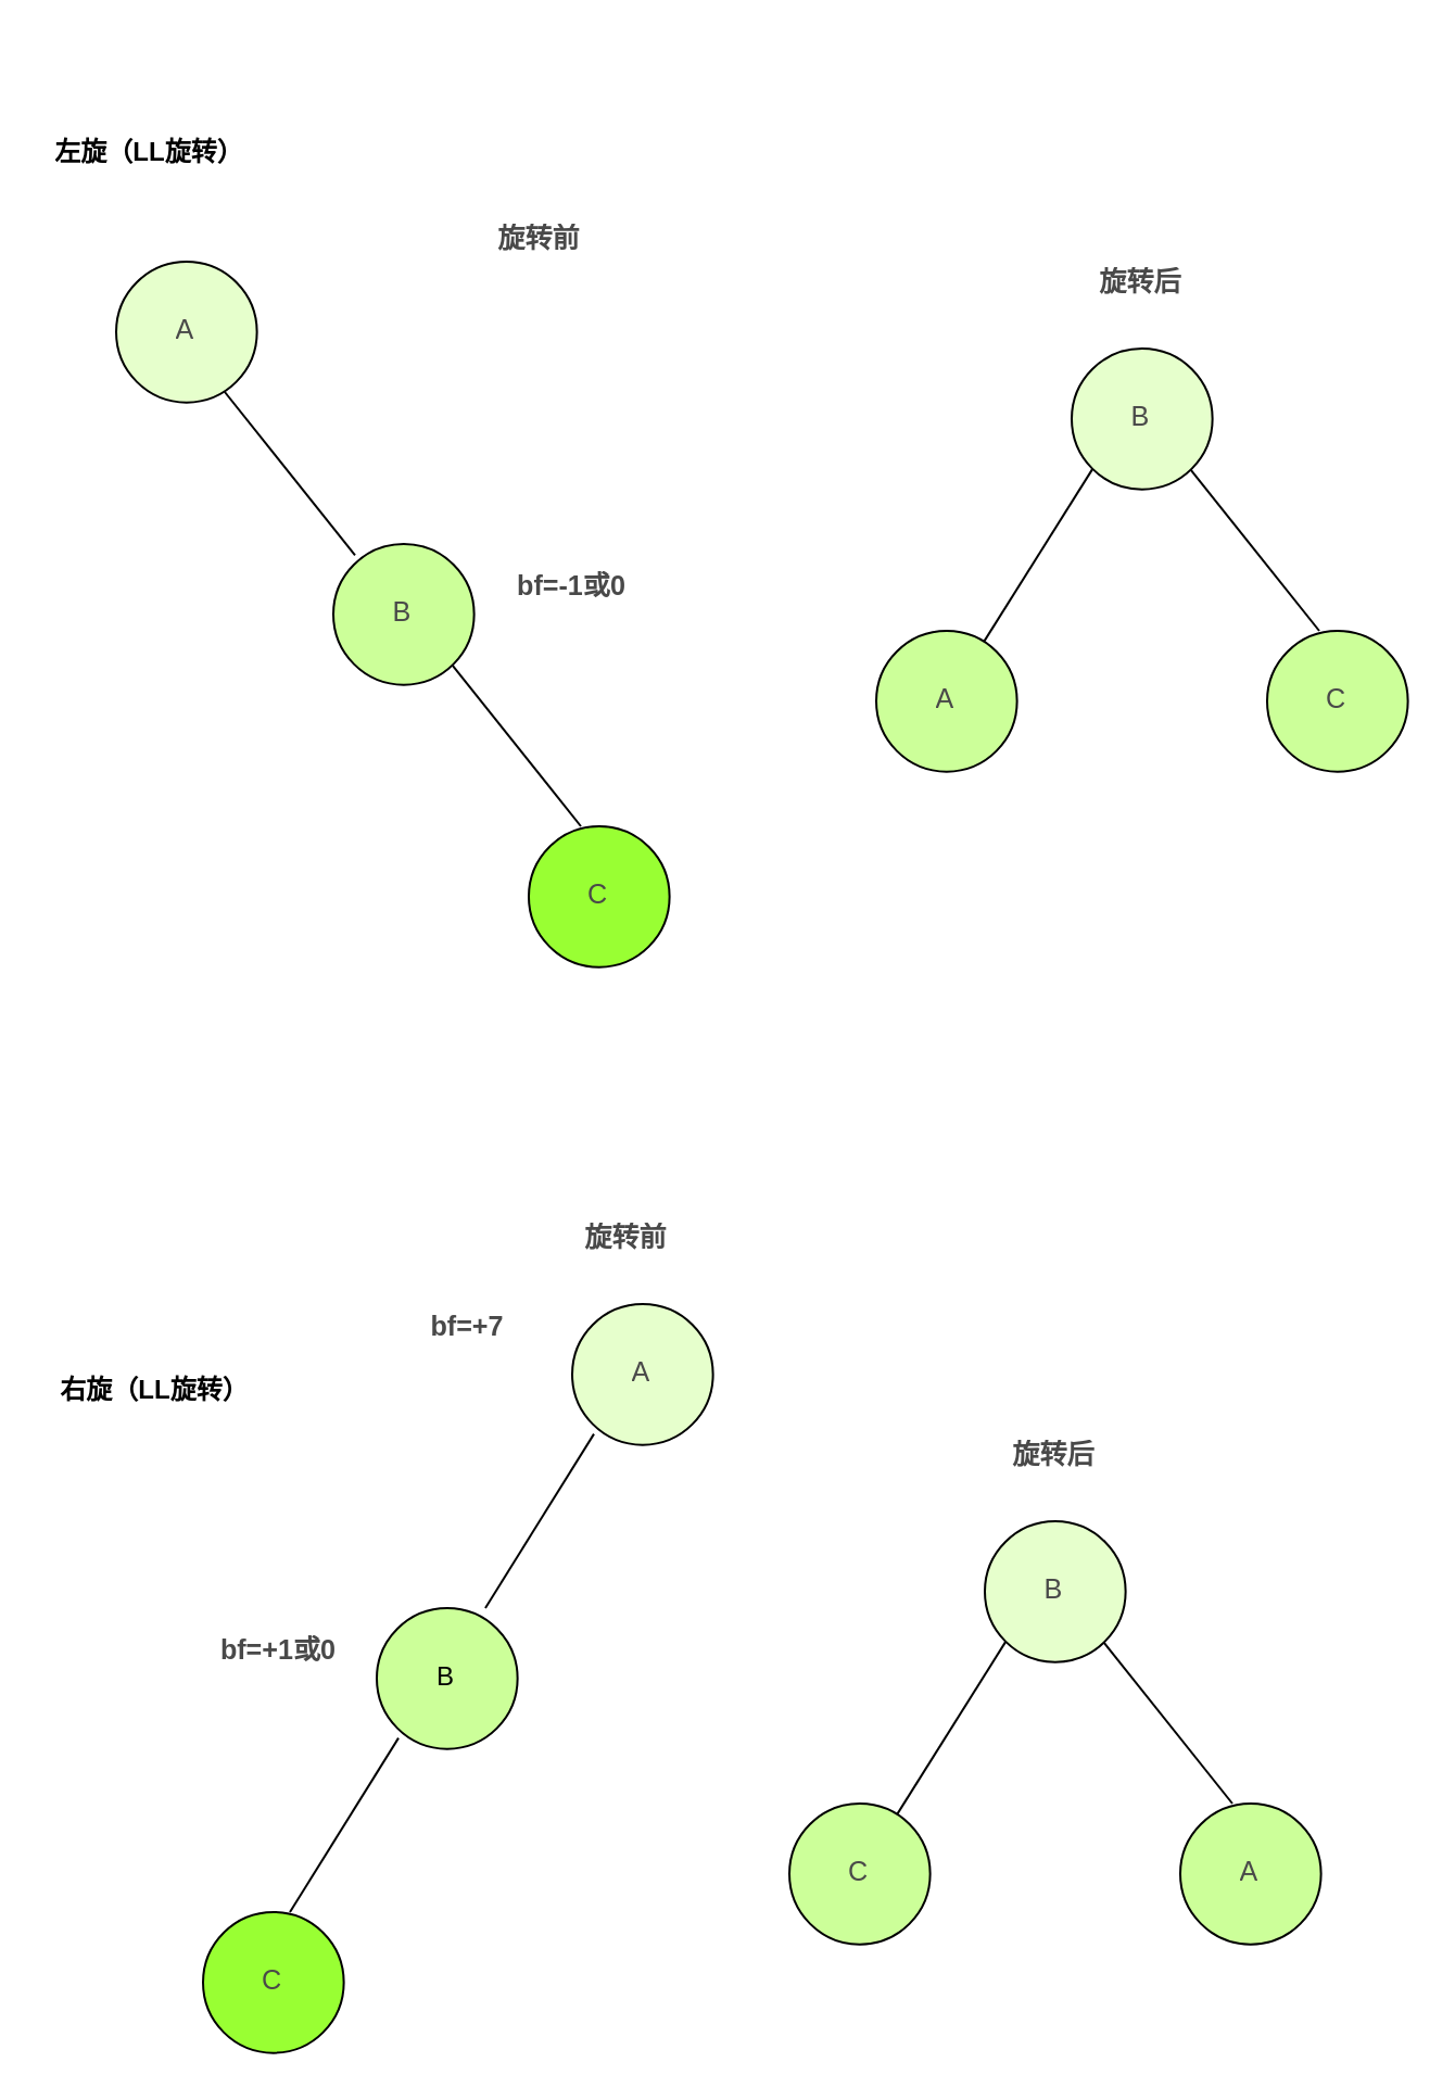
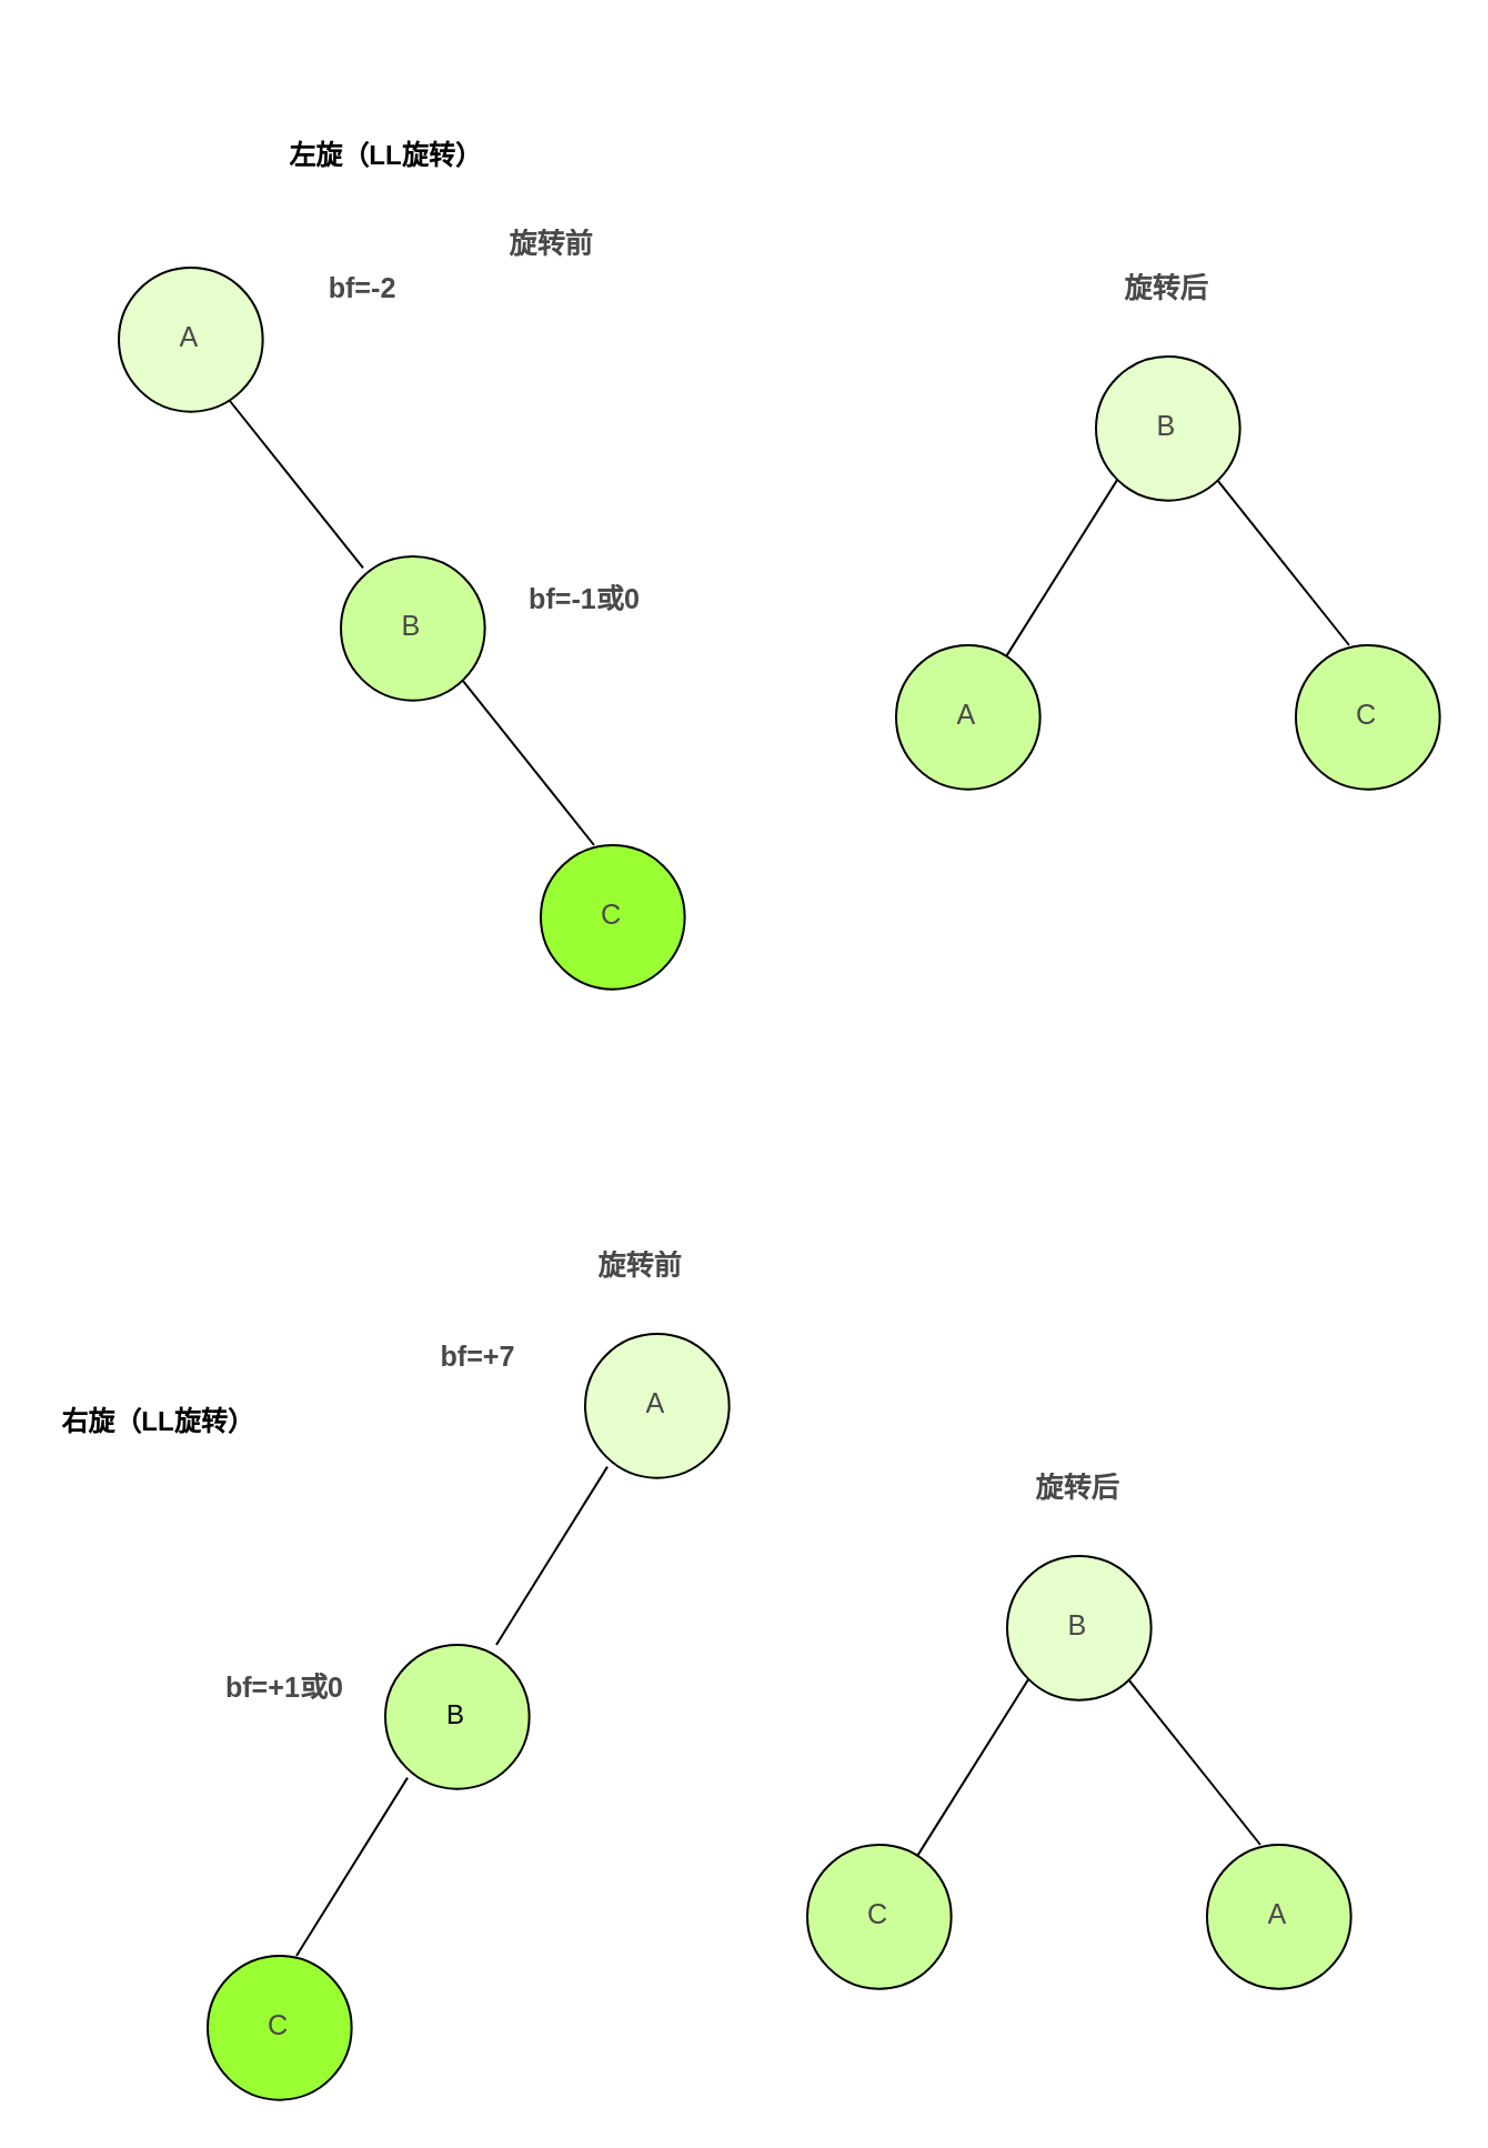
- <mxCell id="31" value="&lt;b&gt;左旋（LL旋转）&lt;/b&gt;" style="text;strokeColor=none;align=center;fillColor=none;html=1;verticalAlign=middle;whiteSpace=wrap;rounded=0;" vertex="1" parent="1"><mxGeometry x="20.59" y="60" width="95.19" height="20" as="geometry" /></mxCell>
+ <mxCell id="31" value="&lt;b&gt;左旋（LL旋转）&lt;/b&gt;" style="text;strokeColor=none;align=center;fillColor=none;html=1;verticalAlign=middle;whiteSpace=wrap;rounded=0;" vertex="1" parent="1"><mxGeometry x="125.59" y="60" width="95.19" height="20" as="geometry" /></mxCell>
+ <mxCell id="15" value="&lt;pre style=&quot;font-family: var(--ds-font-family-code); overflow: auto; padding: calc(var(--ds-md-zoom)*8px)calc(var(--ds-md-zoom)*12px); text-wrap: wrap; word-break: break-all; color: rgb(73, 73, 73); font-size: 12.573px; text-align: start; margin-top: 0px !important; margin-bottom: 0px !important;&quot;&gt;&lt;b&gt;bf=-2&lt;/b&gt;&lt;/pre&gt;" style="text;strokeColor=none;align=center;fillColor=none;html=1;verticalAlign=middle;whiteSpace=wrap;rounded=0;" vertex="1" parent="3"><mxGeometry x="89.997" width="40" height="20" as="geometry" /></mxCell>
